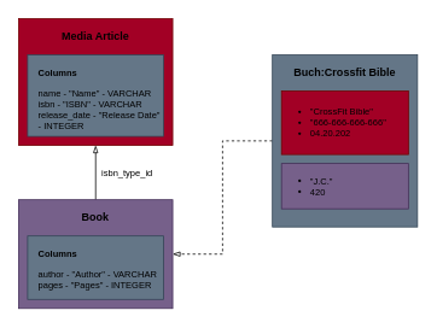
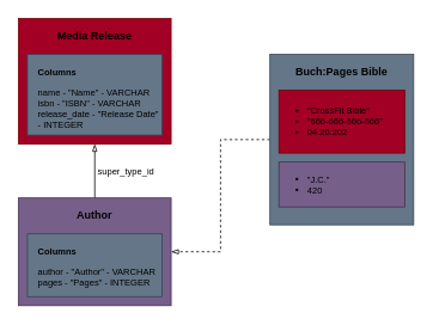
- <mxCell id="3" value="&lt;b&gt;Media Article&lt;/b&gt;" style="text;html=1;strokeColor=none;fillColor=none;align=center;verticalAlign=middle;whiteSpace=wrap;rounded=0;" vertex="1" parent="1"><mxGeometry x="20" y="30" width="170" height="20" as="geometry" /></mxCell>
+ <mxCell id="3" value="&lt;b&gt;Media Release&lt;/b&gt;" style="text;html=1;strokeColor=none;fillColor=none;align=center;verticalAlign=middle;whiteSpace=wrap;rounded=0;" vertex="1" parent="1"><mxGeometry x="20" y="30" width="170" height="20" as="geometry" /></mxCell>
- <mxCell id="15" value="&lt;span style=&quot;font-size: 12px&quot;&gt;&lt;b&gt;Buch:Crossfit Bible&lt;/b&gt;&lt;/span&gt;" style="text;html=1;strokeColor=none;fillColor=none;align=center;verticalAlign=middle;whiteSpace=wrap;rounded=0;fontSize=10;" vertex="1" parent="1"><mxGeometry x="300" y="70" width="160" height="20" as="geometry" /></mxCell>
+ <mxCell id="15" value="&lt;span style=&quot;font-size: 12px&quot;&gt;&lt;b&gt;Buch:Pages Bible&lt;/b&gt;&lt;/span&gt;" style="text;html=1;strokeColor=none;fillColor=none;align=center;verticalAlign=middle;whiteSpace=wrap;rounded=0;fontSize=10;" vertex="1" parent="1"><mxGeometry x="300" y="70" width="160" height="20" as="geometry" /></mxCell>
- <mxCell id="20" value="isbn_type_id" style="text;html=1;strokeColor=none;fillColor=none;align=center;verticalAlign=middle;whiteSpace=wrap;rounded=0;fontSize=10;" vertex="1" parent="1"><mxGeometry x="105" y="180" width="70" height="20" as="geometry" /></mxCell>
+ <mxCell id="20" value="super_type_id" style="text;html=1;strokeColor=none;fillColor=none;align=center;verticalAlign=middle;whiteSpace=wrap;rounded=0;fontSize=10;" vertex="1" parent="1"><mxGeometry x="105" y="180" width="70" height="20" as="geometry" /></mxCell>
- <mxCell id="9" value="&lt;b&gt;Book&lt;/b&gt;" style="text;html=1;strokeColor=none;fillColor=none;align=center;verticalAlign=middle;whiteSpace=wrap;rounded=0;" vertex="1" parent="1"><mxGeometry x="20" y="230" width="170" height="20" as="geometry" /></mxCell>
+ <mxCell id="9" value="&lt;b&gt;Author&lt;/b&gt;" style="text;html=1;strokeColor=none;fillColor=none;align=center;verticalAlign=middle;whiteSpace=wrap;rounded=0;" vertex="1" parent="1"><mxGeometry x="20" y="230" width="170" height="20" as="geometry" /></mxCell>
